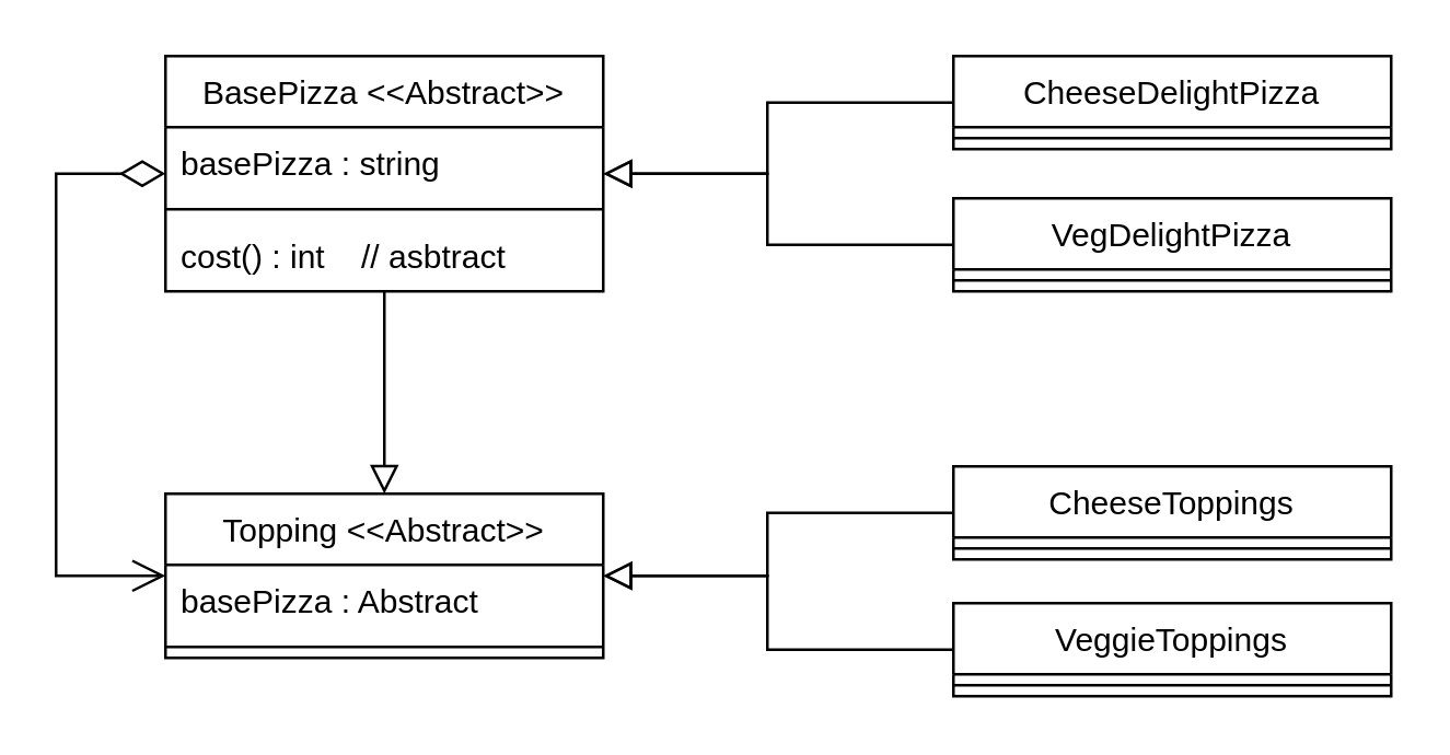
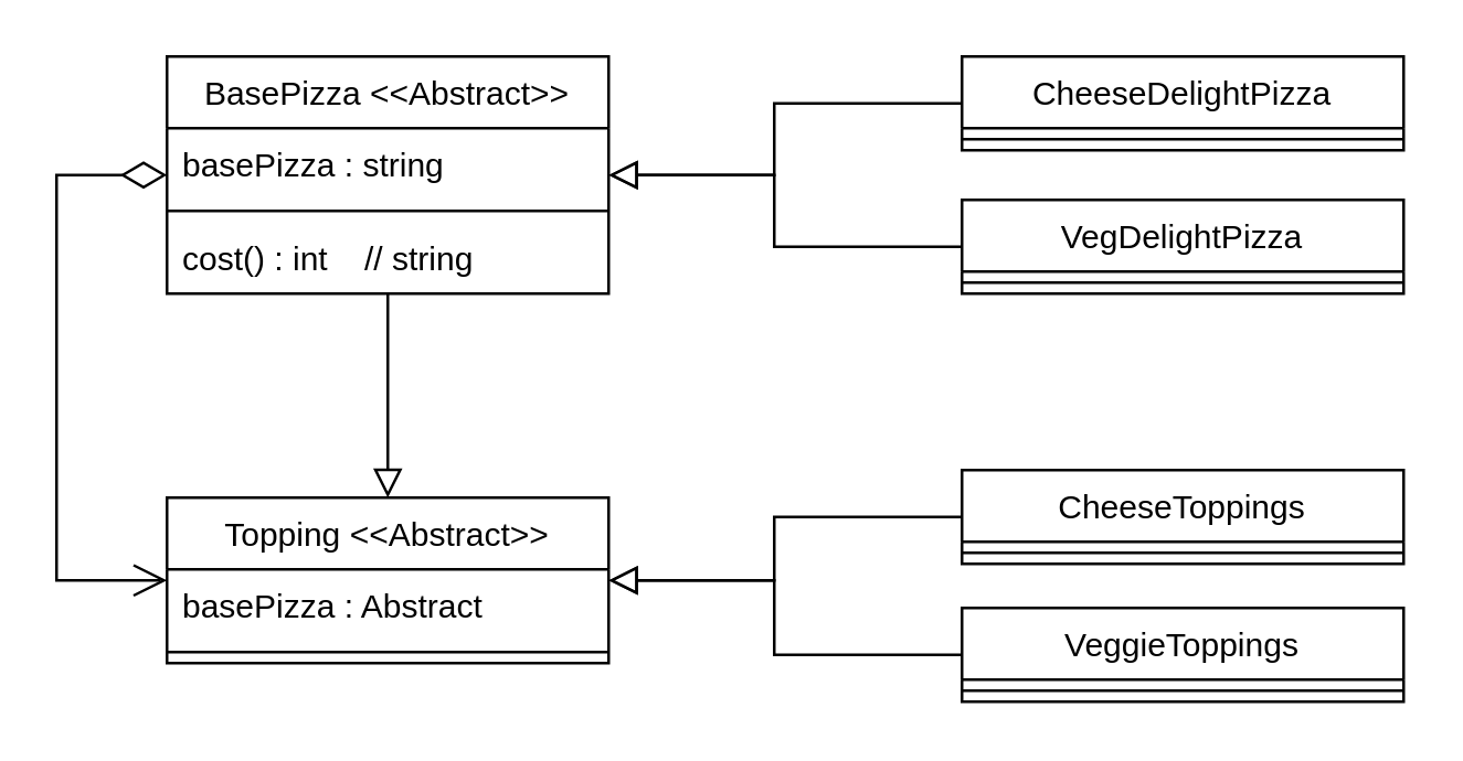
- <mxCell id="5" value="cost() : int    // asbtract" style="text;align=left;verticalAlign=top;spacingLeft=4;spacingRight=4;overflow=hidden;rotatable=0;points=[[0,0.5],[1,0.5]];portConstraint=eastwest;" parent="2" vertex="1"><mxGeometry y="60" width="160" height="26" as="geometry" /></mxCell>
+ <mxCell id="5" value="cost() : int    // string" style="text;align=left;verticalAlign=top;spacingLeft=4;spacingRight=4;overflow=hidden;rotatable=0;points=[[0,0.5],[1,0.5]];portConstraint=eastwest;" parent="2" vertex="1"><mxGeometry y="60" width="160" height="26" as="geometry" /></mxCell>
